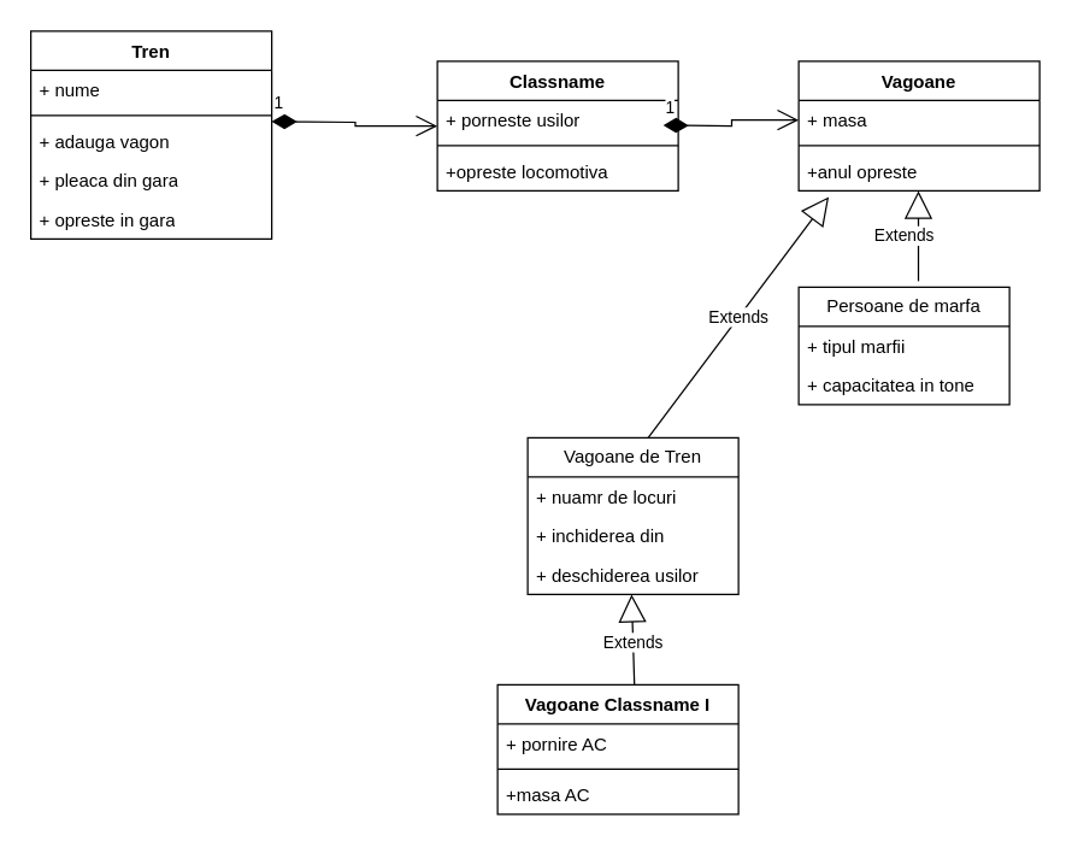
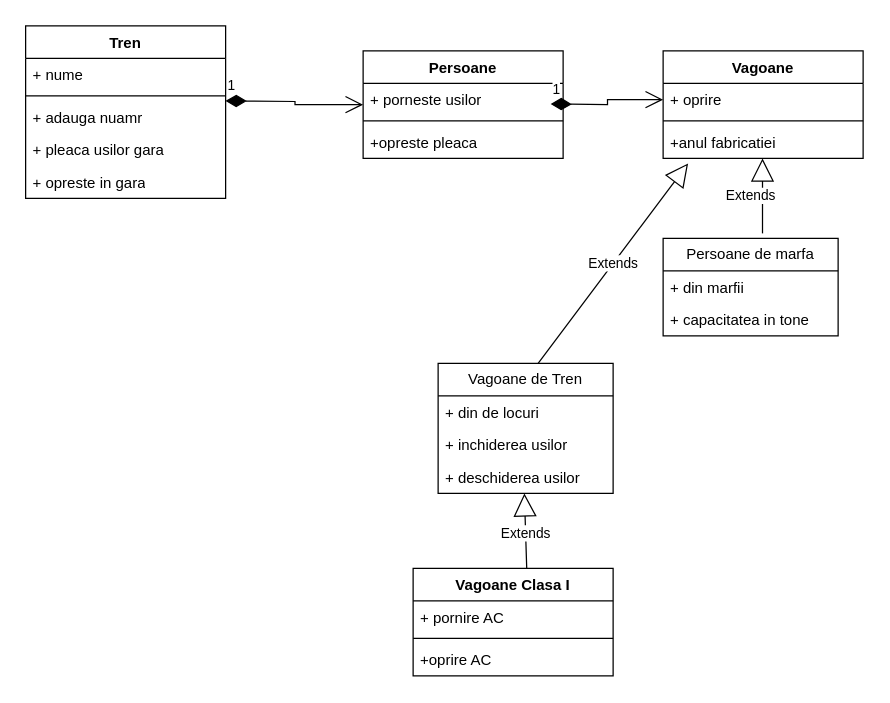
- <mxCell id="9" value="Classname" style="swimlane;fontStyle=1;align=center;verticalAlign=top;childLayout=stackLayout;horizontal=1;startSize=26;horizontalStack=0;resizeParent=1;resizeParentMax=0;resizeLast=0;collapsible=1;marginBottom=0;whiteSpace=wrap;html=1;" vertex="1" parent="1"><mxGeometry x="290" y="40" width="160" height="86" as="geometry" /></mxCell>
+ <mxCell id="9" value="Persoane" style="swimlane;fontStyle=1;align=center;verticalAlign=top;childLayout=stackLayout;horizontal=1;startSize=26;horizontalStack=0;resizeParent=1;resizeParentMax=0;resizeLast=0;collapsible=1;marginBottom=0;whiteSpace=wrap;html=1;" vertex="1" parent="1"><mxGeometry x="290" y="40" width="160" height="86" as="geometry" /></mxCell>
- <mxCell id="14" value="+ masa" style="text;strokeColor=none;fillColor=none;align=left;verticalAlign=top;spacingLeft=4;spacingRight=4;overflow=hidden;rotatable=0;points=[[0,0.5],[1,0.5]];portConstraint=eastwest;whiteSpace=wrap;html=1;" vertex="1" parent="13"><mxGeometry y="26" width="160" height="26" as="geometry" /></mxCell>
+ <mxCell id="14" value="+ oprire" style="text;strokeColor=none;fillColor=none;align=left;verticalAlign=top;spacingLeft=4;spacingRight=4;overflow=hidden;rotatable=0;points=[[0,0.5],[1,0.5]];portConstraint=eastwest;whiteSpace=wrap;html=1;" vertex="1" parent="13"><mxGeometry y="26" width="160" height="26" as="geometry" /></mxCell>
- <mxCell id="5" value="+ adauga vagon" style="text;strokeColor=none;fillColor=none;align=left;verticalAlign=top;spacingLeft=4;spacingRight=4;overflow=hidden;rotatable=0;points=[[0,0.5],[1,0.5]];portConstraint=eastwest;whiteSpace=wrap;html=1;" vertex="1" parent="2"><mxGeometry y="60" width="160" height="26" as="geometry" /></mxCell>
+ <mxCell id="5" value="+ adauga nuamr" style="text;strokeColor=none;fillColor=none;align=left;verticalAlign=top;spacingLeft=4;spacingRight=4;overflow=hidden;rotatable=0;points=[[0,0.5],[1,0.5]];portConstraint=eastwest;whiteSpace=wrap;html=1;" vertex="1" parent="2"><mxGeometry y="60" width="160" height="26" as="geometry" /></mxCell>
- <mxCell id="12" value="+opreste locomotiva" style="text;strokeColor=none;fillColor=none;align=left;verticalAlign=top;spacingLeft=4;spacingRight=4;overflow=hidden;rotatable=0;points=[[0,0.5],[1,0.5]];portConstraint=eastwest;whiteSpace=wrap;html=1;" vertex="1" parent="9"><mxGeometry y="60" width="160" height="26" as="geometry" /></mxCell>
+ <mxCell id="12" value="+opreste pleaca" style="text;strokeColor=none;fillColor=none;align=left;verticalAlign=top;spacingLeft=4;spacingRight=4;overflow=hidden;rotatable=0;points=[[0,0.5],[1,0.5]];portConstraint=eastwest;whiteSpace=wrap;html=1;" vertex="1" parent="9"><mxGeometry y="60" width="160" height="26" as="geometry" /></mxCell>
- <mxCell id="16" value="+anul opreste" style="text;strokeColor=none;fillColor=none;align=left;verticalAlign=top;spacingLeft=4;spacingRight=4;overflow=hidden;rotatable=0;points=[[0,0.5],[1,0.5]];portConstraint=eastwest;whiteSpace=wrap;html=1;" vertex="1" parent="13"><mxGeometry y="60" width="160" height="26" as="geometry" /></mxCell>
+ <mxCell id="16" value="+anul fabricatiei" style="text;strokeColor=none;fillColor=none;align=left;verticalAlign=top;spacingLeft=4;spacingRight=4;overflow=hidden;rotatable=0;points=[[0,0.5],[1,0.5]];portConstraint=eastwest;whiteSpace=wrap;html=1;" vertex="1" parent="13"><mxGeometry y="60" width="160" height="26" as="geometry" /></mxCell>
- <mxCell id="6" value="+ pleaca din gara" style="text;strokeColor=none;fillColor=none;align=left;verticalAlign=top;spacingLeft=4;spacingRight=4;overflow=hidden;rotatable=0;points=[[0,0.5],[1,0.5]];portConstraint=eastwest;whiteSpace=wrap;html=1;" vertex="1" parent="2"><mxGeometry y="86" width="160" height="26" as="geometry" /></mxCell>
+ <mxCell id="6" value="+ pleaca usilor gara" style="text;strokeColor=none;fillColor=none;align=left;verticalAlign=top;spacingLeft=4;spacingRight=4;overflow=hidden;rotatable=0;points=[[0,0.5],[1,0.5]];portConstraint=eastwest;whiteSpace=wrap;html=1;" vertex="1" parent="2"><mxGeometry y="86" width="160" height="26" as="geometry" /></mxCell>
- <mxCell id="20" value="+ tipul marfii" style="text;strokeColor=none;fillColor=none;align=left;verticalAlign=top;spacingLeft=4;spacingRight=4;overflow=hidden;rotatable=0;points=[[0,0.5],[1,0.5]];portConstraint=eastwest;whiteSpace=wrap;html=1;" vertex="1" parent="19"><mxGeometry y="26" width="140" height="26" as="geometry" /></mxCell>
+ <mxCell id="20" value="+ din marfii" style="text;strokeColor=none;fillColor=none;align=left;verticalAlign=top;spacingLeft=4;spacingRight=4;overflow=hidden;rotatable=0;points=[[0,0.5],[1,0.5]];portConstraint=eastwest;whiteSpace=wrap;html=1;" vertex="1" parent="19"><mxGeometry y="26" width="140" height="26" as="geometry" /></mxCell>
- <mxCell id="24" value="+ nuamr de locuri" style="text;strokeColor=none;fillColor=none;align=left;verticalAlign=top;spacingLeft=4;spacingRight=4;overflow=hidden;rotatable=0;points=[[0,0.5],[1,0.5]];portConstraint=eastwest;whiteSpace=wrap;html=1;" vertex="1" parent="23"><mxGeometry y="26" width="140" height="26" as="geometry" /></mxCell>
+ <mxCell id="24" value="+ din de locuri" style="text;strokeColor=none;fillColor=none;align=left;verticalAlign=top;spacingLeft=4;spacingRight=4;overflow=hidden;rotatable=0;points=[[0,0.5],[1,0.5]];portConstraint=eastwest;whiteSpace=wrap;html=1;" vertex="1" parent="23"><mxGeometry y="26" width="140" height="26" as="geometry" /></mxCell>
- <mxCell id="25" value="+ inchiderea din" style="text;strokeColor=none;fillColor=none;align=left;verticalAlign=top;spacingLeft=4;spacingRight=4;overflow=hidden;rotatable=0;points=[[0,0.5],[1,0.5]];portConstraint=eastwest;whiteSpace=wrap;html=1;" vertex="1" parent="23"><mxGeometry y="52" width="140" height="26" as="geometry" /></mxCell>
+ <mxCell id="25" value="+ inchiderea usilor" style="text;strokeColor=none;fillColor=none;align=left;verticalAlign=top;spacingLeft=4;spacingRight=4;overflow=hidden;rotatable=0;points=[[0,0.5],[1,0.5]];portConstraint=eastwest;whiteSpace=wrap;html=1;" vertex="1" parent="23"><mxGeometry y="52" width="140" height="26" as="geometry" /></mxCell>
- <mxCell id="28" value="Vagoane Classname I" style="swimlane;fontStyle=1;align=center;verticalAlign=top;childLayout=stackLayout;horizontal=1;startSize=26;horizontalStack=0;resizeParent=1;resizeParentMax=0;resizeLast=0;collapsible=1;marginBottom=0;whiteSpace=wrap;html=1;" vertex="1" parent="1"><mxGeometry x="330" y="454" width="160" height="86" as="geometry" /></mxCell>
+ <mxCell id="28" value="Vagoane Clasa I" style="swimlane;fontStyle=1;align=center;verticalAlign=top;childLayout=stackLayout;horizontal=1;startSize=26;horizontalStack=0;resizeParent=1;resizeParentMax=0;resizeLast=0;collapsible=1;marginBottom=0;whiteSpace=wrap;html=1;" vertex="1" parent="1"><mxGeometry x="330" y="454" width="160" height="86" as="geometry" /></mxCell>
- <mxCell id="31" value="+masa AC" style="text;strokeColor=none;fillColor=none;align=left;verticalAlign=top;spacingLeft=4;spacingRight=4;overflow=hidden;rotatable=0;points=[[0,0.5],[1,0.5]];portConstraint=eastwest;whiteSpace=wrap;html=1;" vertex="1" parent="28"><mxGeometry y="60" width="160" height="26" as="geometry" /></mxCell>
+ <mxCell id="31" value="+oprire AC" style="text;strokeColor=none;fillColor=none;align=left;verticalAlign=top;spacingLeft=4;spacingRight=4;overflow=hidden;rotatable=0;points=[[0,0.5],[1,0.5]];portConstraint=eastwest;whiteSpace=wrap;html=1;" vertex="1" parent="28"><mxGeometry y="60" width="160" height="26" as="geometry" /></mxCell>
